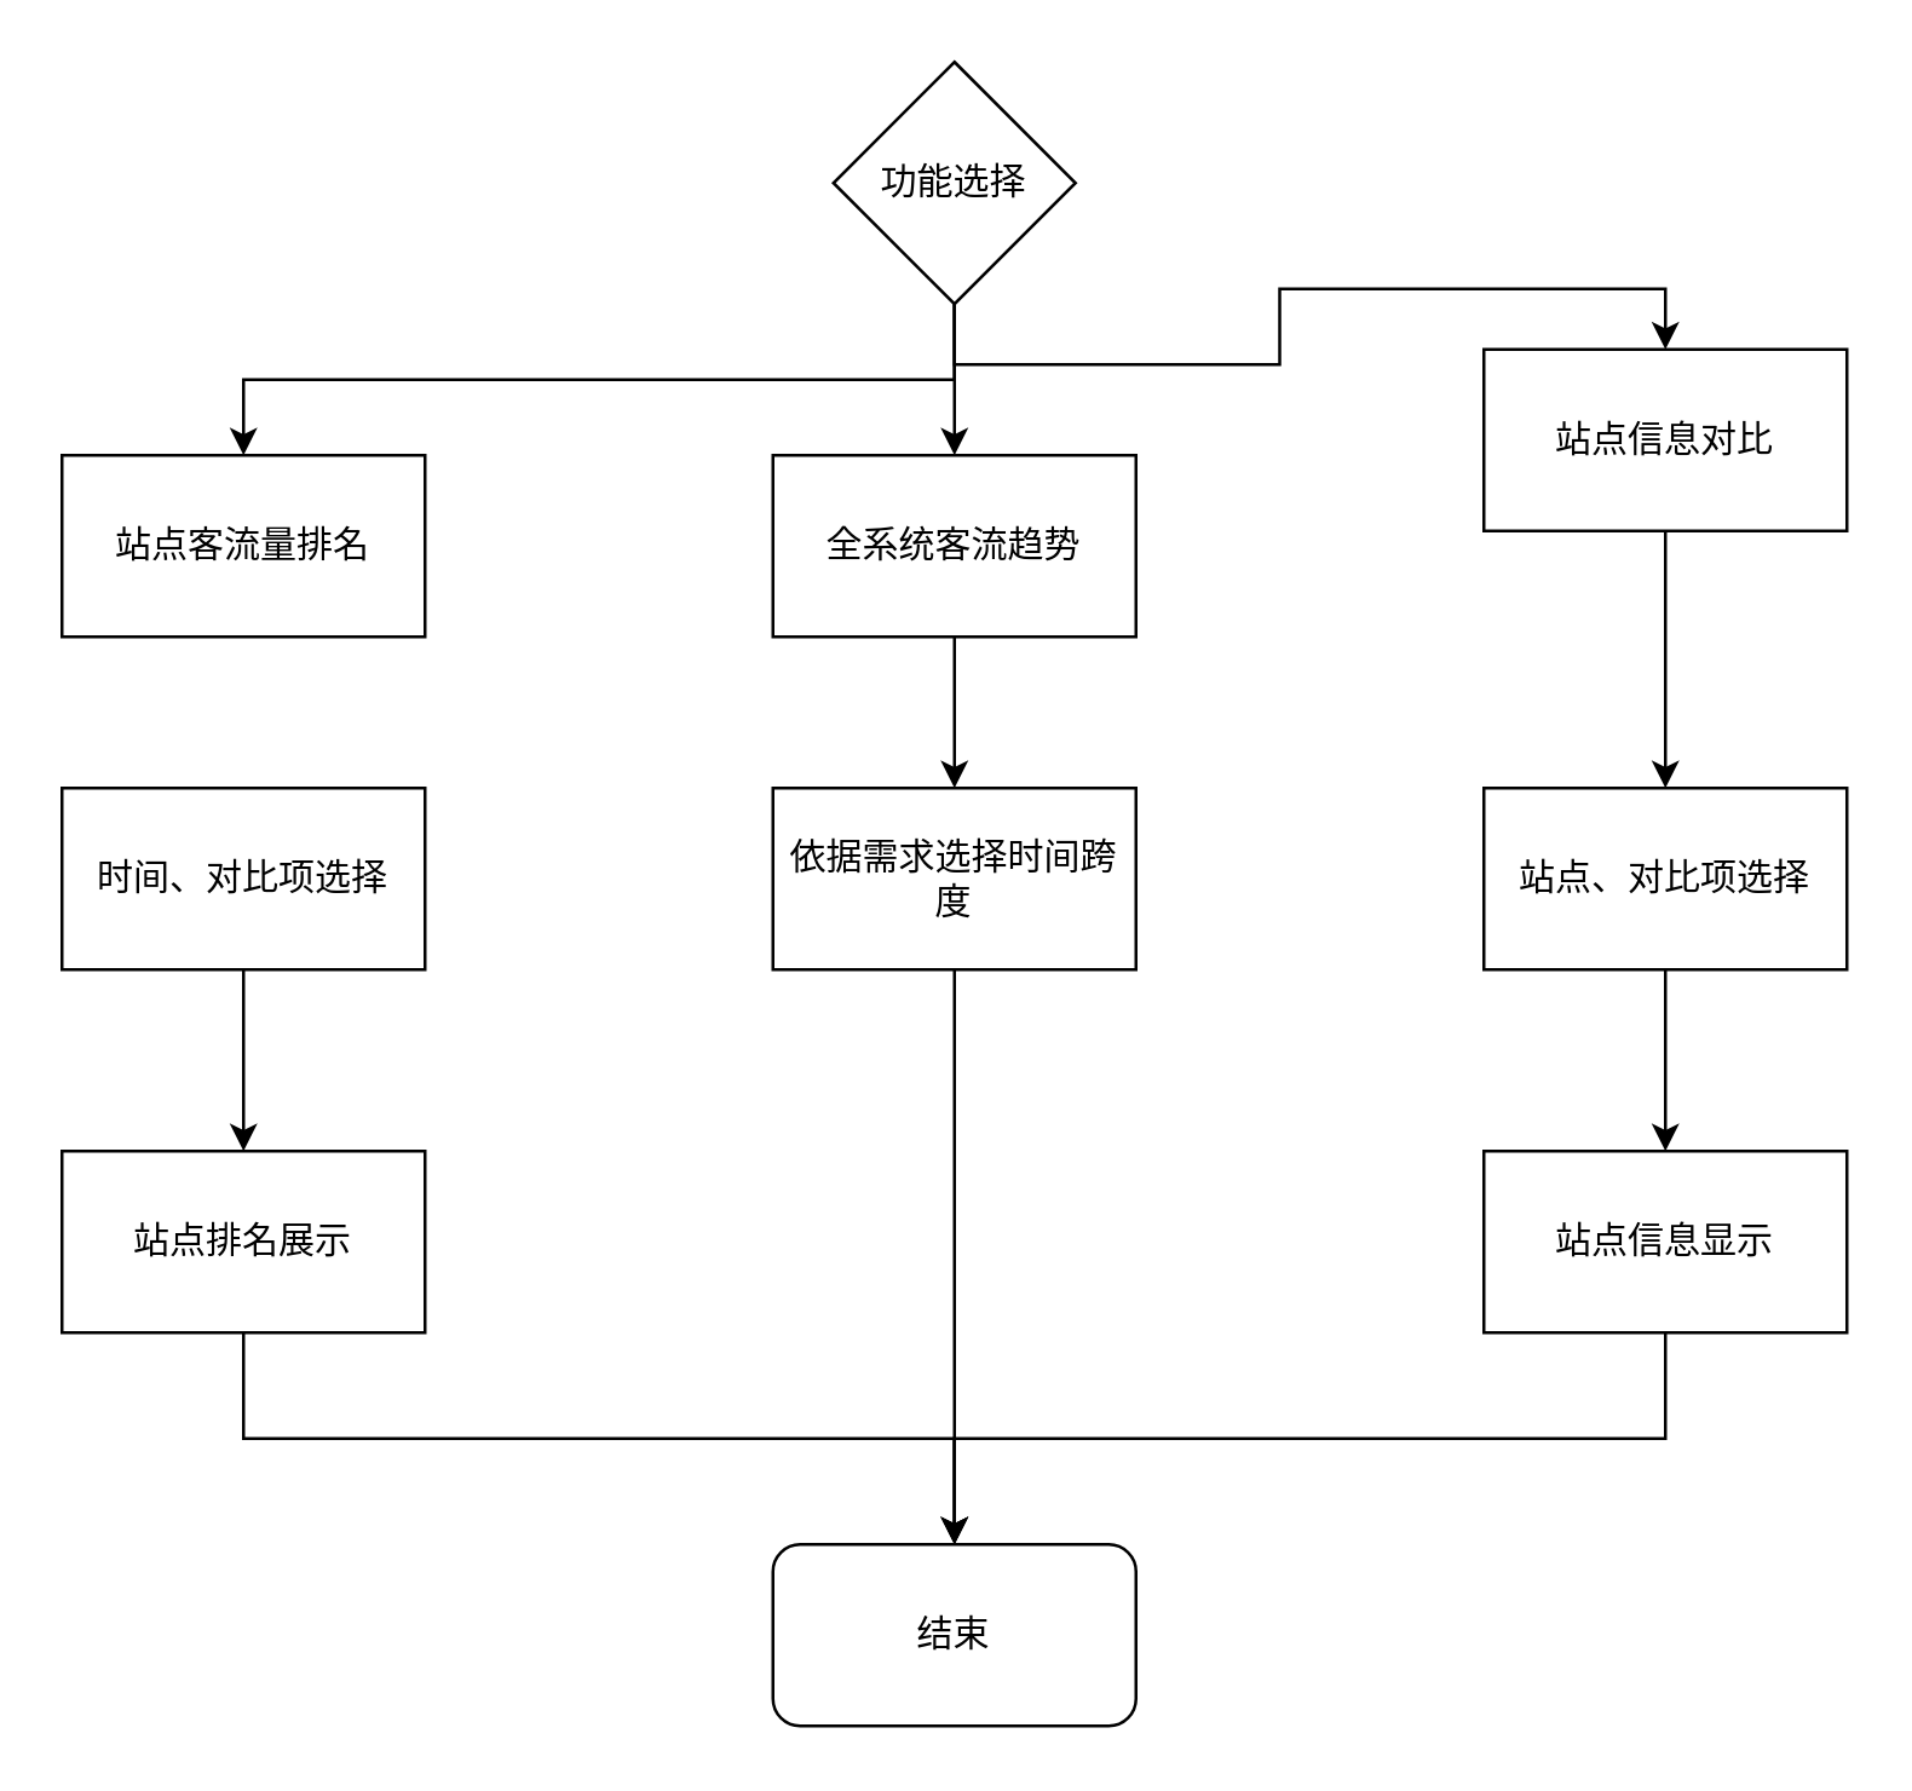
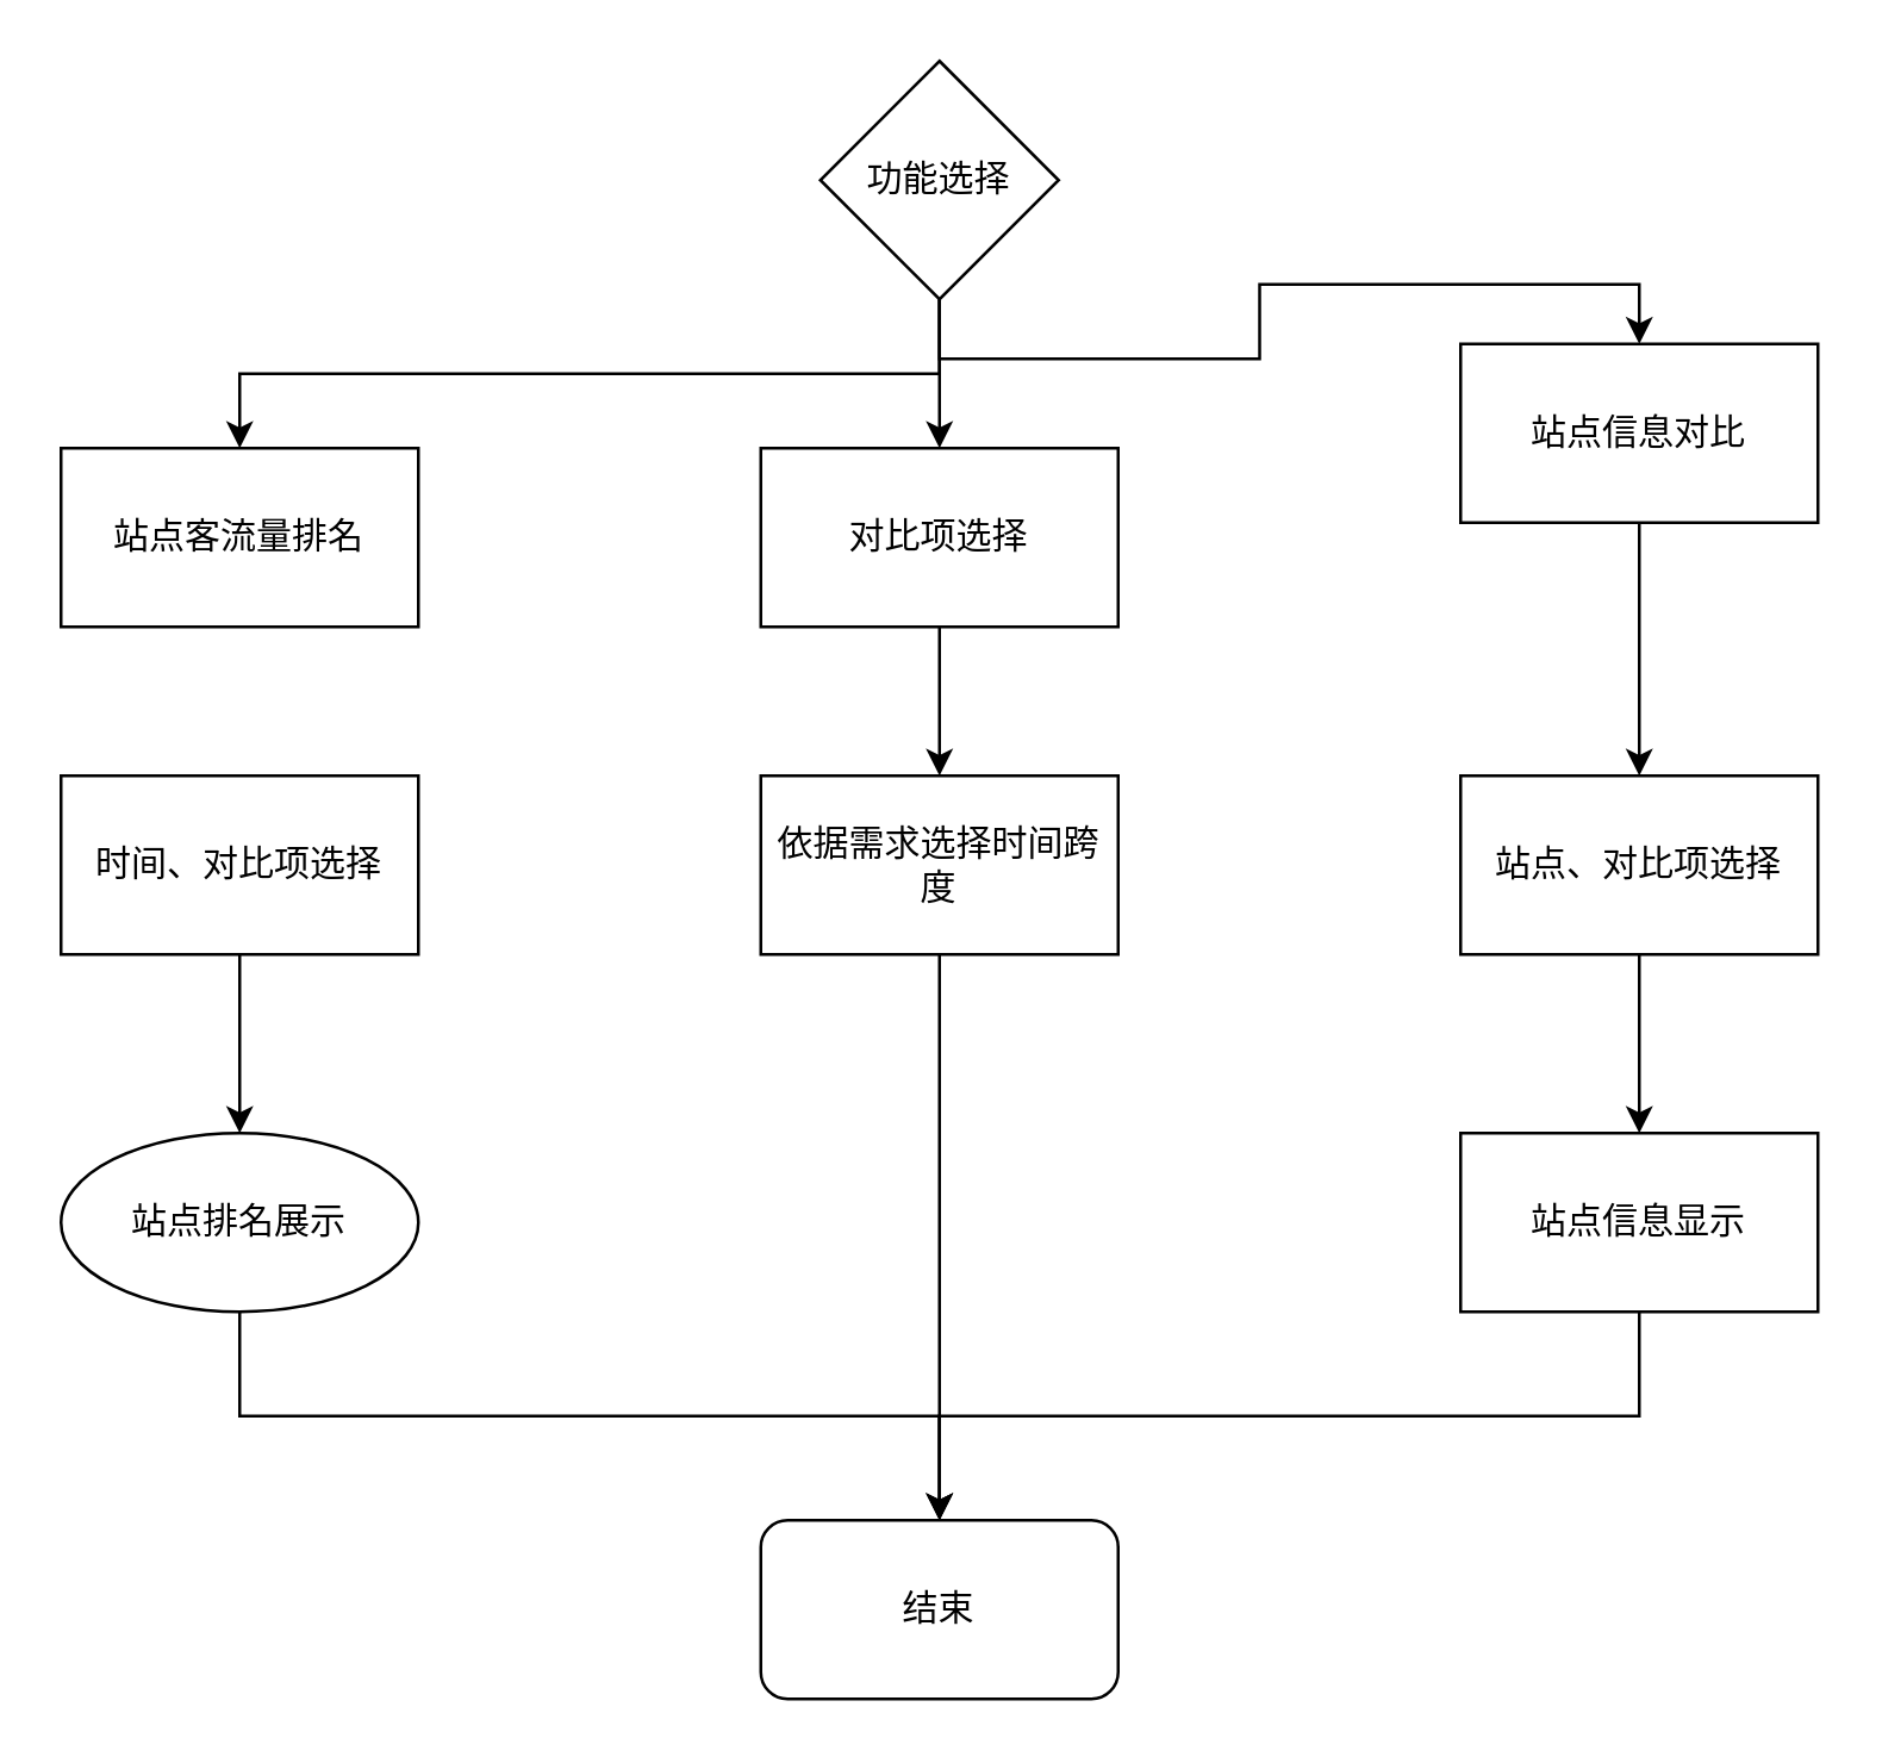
- <mxCell id="8" value="全系统客流趋势" style="rounded=0;whiteSpace=wrap;html=1;" vertex="1" parent="1"><mxGeometry x="255" y="150" width="120" height="60" as="geometry" /></mxCell>
+ <mxCell id="8" value="对比项选择" style="rounded=0;whiteSpace=wrap;html=1;" vertex="1" parent="1"><mxGeometry x="255" y="150" width="120" height="60" as="geometry" /></mxCell>
- <mxCell id="16" value="站点排名展示" style="rounded=0;whiteSpace=wrap;html=1;" vertex="1" parent="1"><mxGeometry x="20" y="380" width="120" height="60" as="geometry" /></mxCell>
+ <mxCell id="16" value="站点排名展示" style="ellipse;whiteSpace=wrap;html=1;" vertex="1" parent="1"><mxGeometry x="20" y="380" width="120" height="60" as="geometry" /></mxCell>
